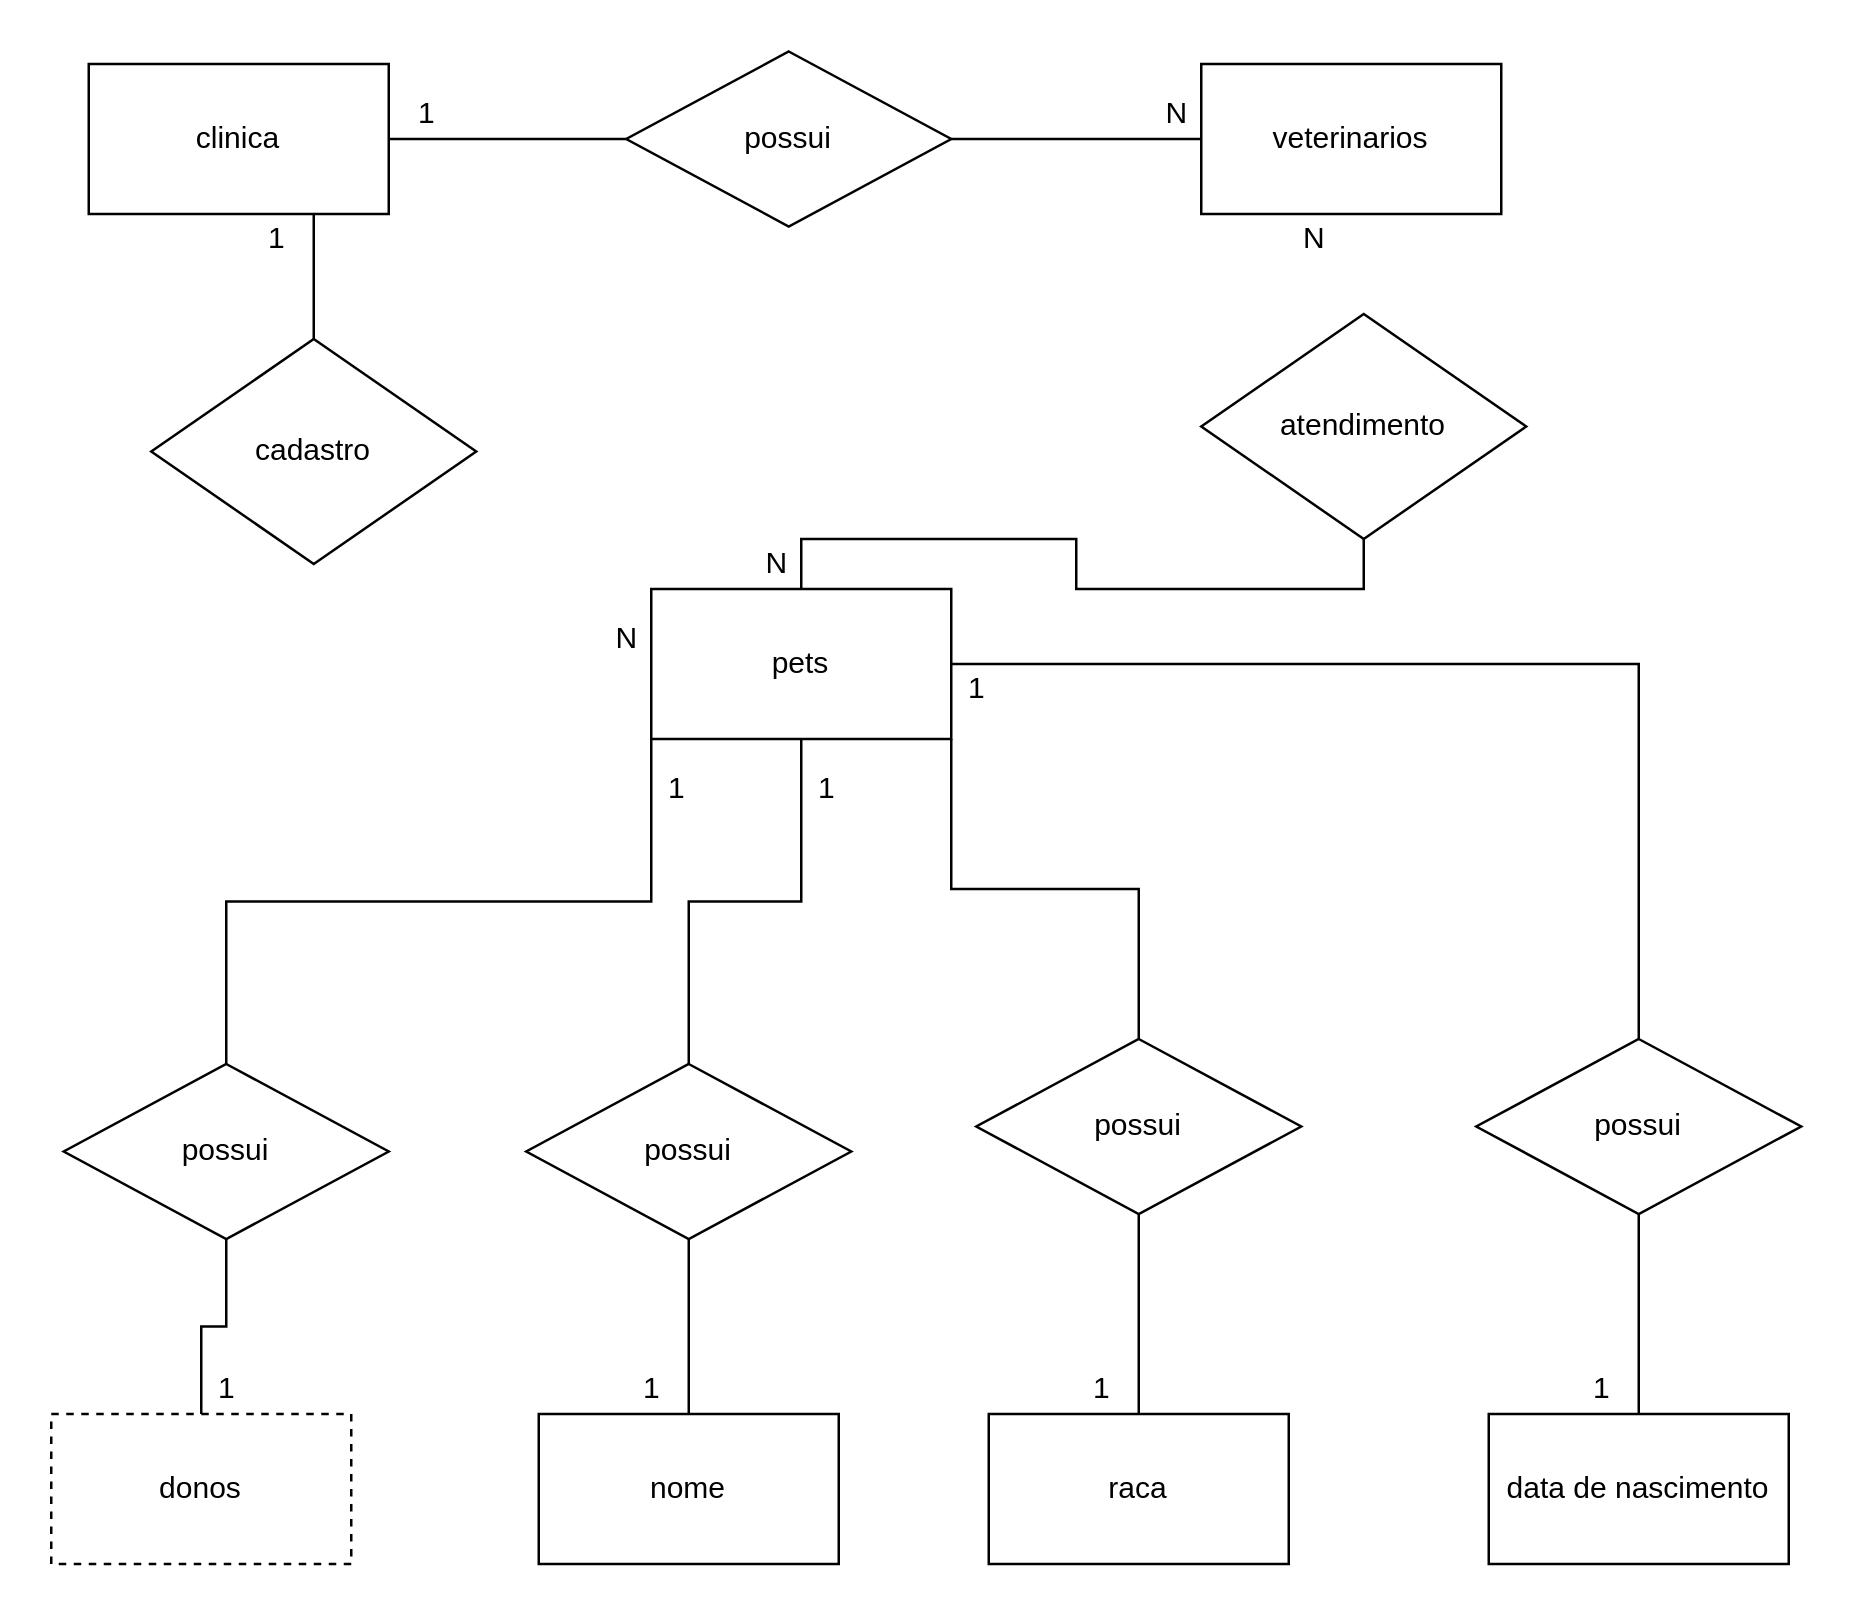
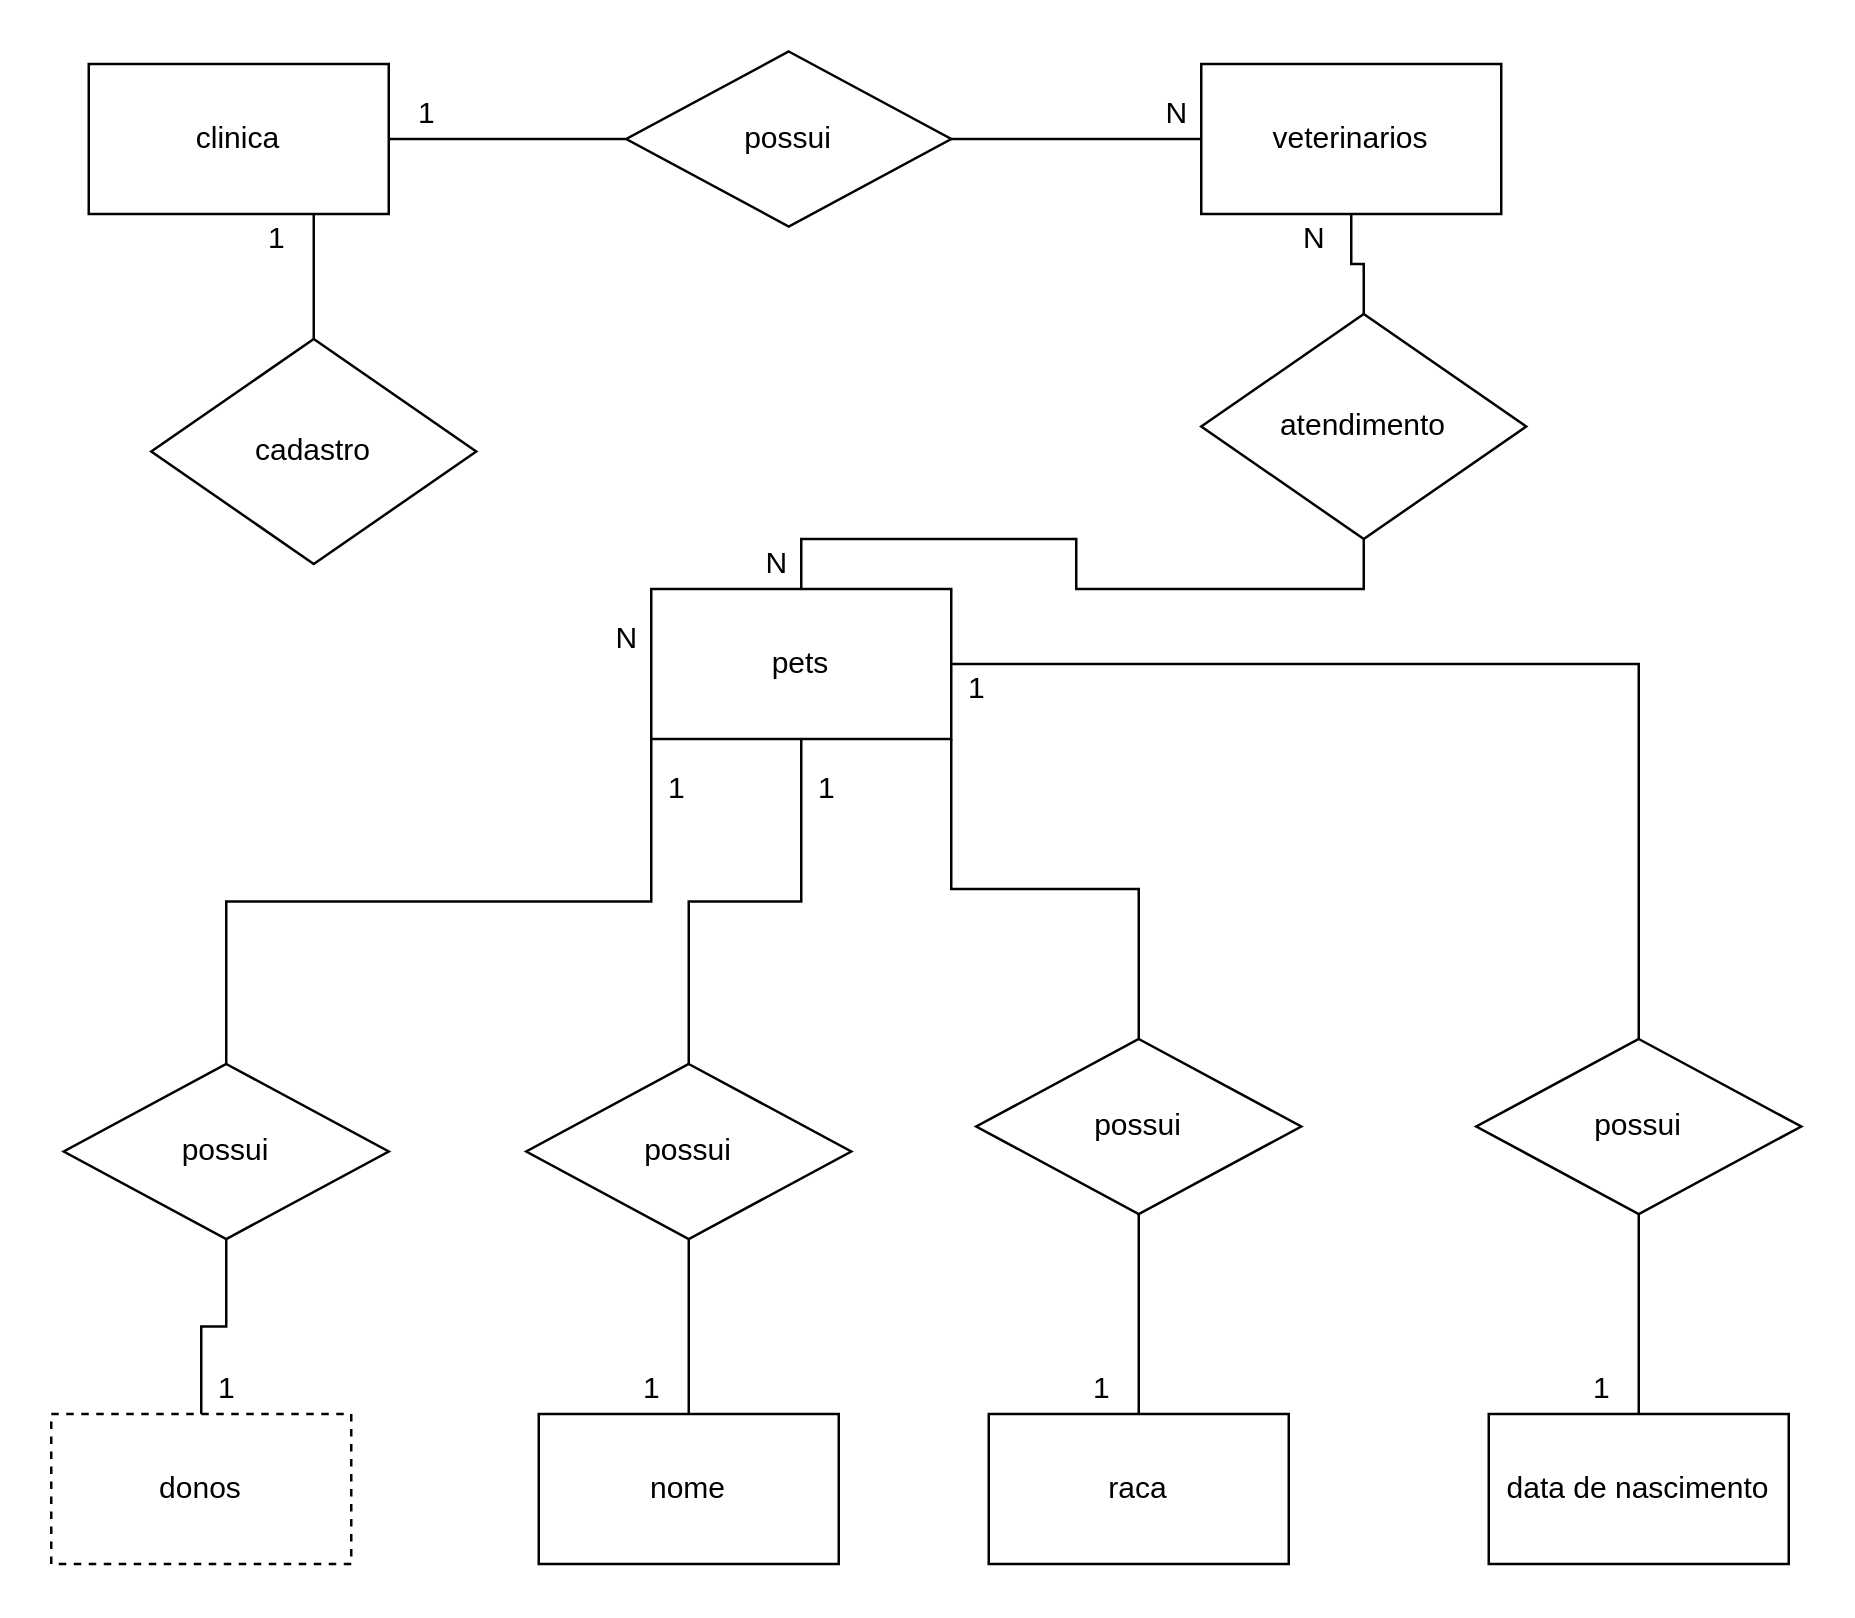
+ <mxCell id="24" style="edgeStyle=orthogonalEdgeStyle;rounded=0;orthogonalLoop=1;jettySize=auto;html=1;exitX=0.5;exitY=0;exitDx=0;exitDy=0;entryX=0.5;entryY=1;entryDx=0;entryDy=0;endArrow=none;endFill=0;" edge="1" parent="1" source="25" target="15"><mxGeometry relative="1" as="geometry" /></mxCell>
